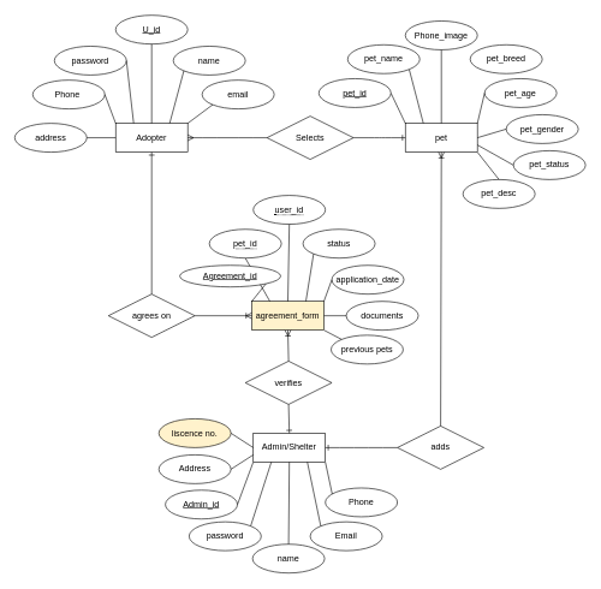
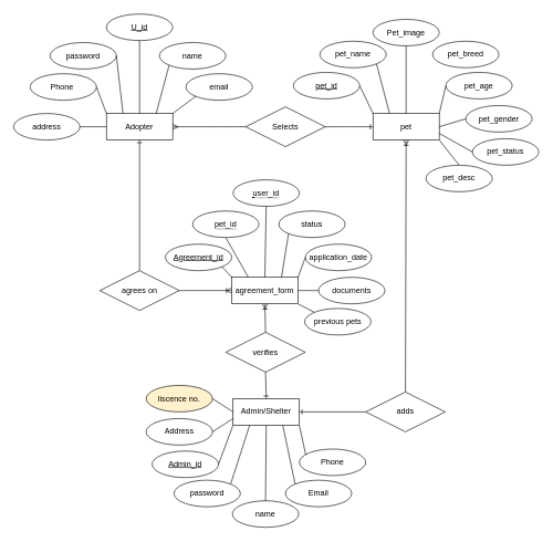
- <mxCell id="13" value="Phone_image" style="ellipse;whiteSpace=wrap;html=1;align=center;" parent="1" vertex="1"><mxGeometry x="562" y="28" width="100" height="40" as="geometry" /></mxCell>
+ <mxCell id="13" value="Pet_image" style="ellipse;whiteSpace=wrap;html=1;align=center;" parent="1" vertex="1"><mxGeometry x="562" y="28" width="100" height="40" as="geometry" /></mxCell>
- <mxCell id="40" value="Agreement_id" style="ellipse;whiteSpace=wrap;html=1;align=center;fontStyle=4;" parent="1" vertex="1"><mxGeometry x="249" y="367" width="140" height="30" as="geometry" /></mxCell>
+ <mxCell id="40" value="Agreement_id" style="ellipse;whiteSpace=wrap;html=1;align=center;fontStyle=4;" parent="1" vertex="1"><mxGeometry x="249" y="367" width="100" height="40" as="geometry" /></mxCell>
- <mxCell id="4" value="agreement_form" style="whiteSpace=wrap;html=1;align=center;fillColor=#fff2cc;" parent="1" vertex="1"><mxGeometry x="349" y="417" width="100" height="40" as="geometry" /></mxCell>
+ <mxCell id="4" value="agreement_form" style="whiteSpace=wrap;html=1;align=center;" parent="1" vertex="1"><mxGeometry x="349" y="417" width="100" height="40" as="geometry" /></mxCell>
